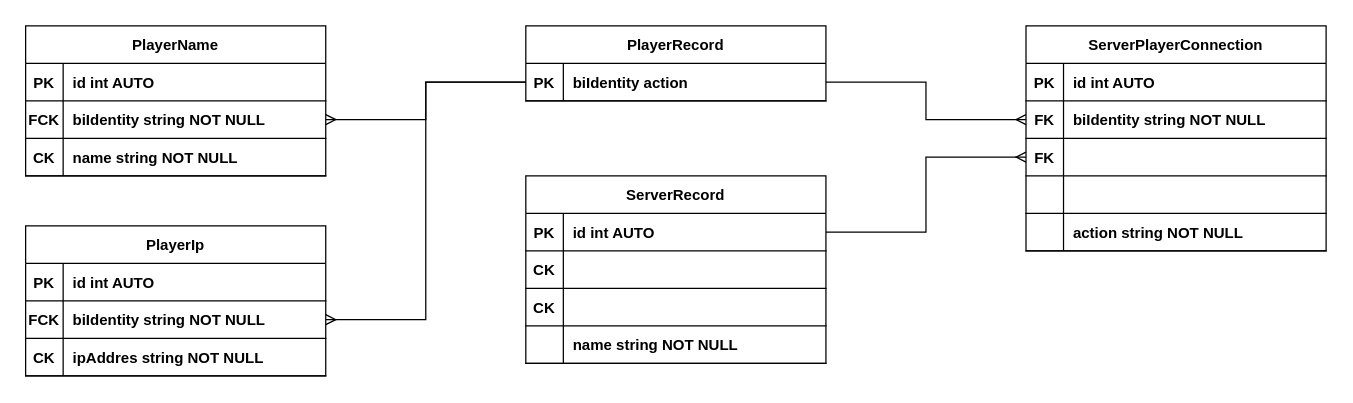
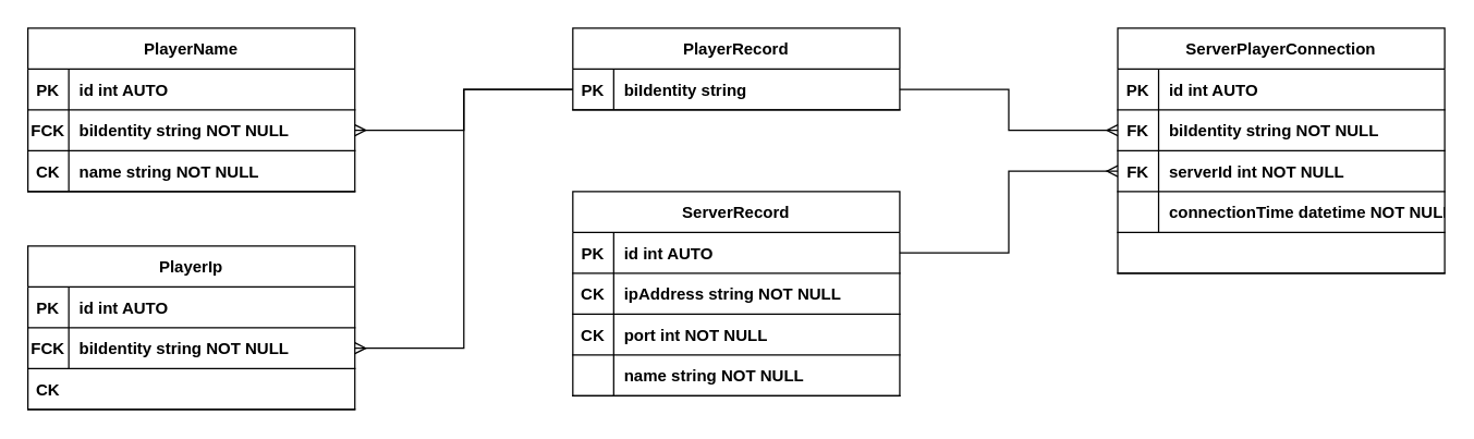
- <mxCell id="5" value="biIdentity action" style="shape=partialRectangle;overflow=hidden;connectable=0;fillColor=none;top=0;left=0;bottom=0;right=0;align=left;spacingLeft=6;fontStyle=1;" parent="3" vertex="1"><mxGeometry x="30" width="210" height="30" as="geometry"><mxRectangle width="210" height="30" as="alternateBounds" /></mxGeometry></mxCell>
+ <mxCell id="5" value="biIdentity string" style="shape=partialRectangle;overflow=hidden;connectable=0;fillColor=none;top=0;left=0;bottom=0;right=0;align=left;spacingLeft=6;fontStyle=1;" parent="3" vertex="1"><mxGeometry x="30" width="210" height="30" as="geometry"><mxRectangle width="210" height="30" as="alternateBounds" /></mxGeometry></mxCell>
+ <mxCell id="50" value="serverId int NOT NULL" style="shape=partialRectangle;overflow=hidden;connectable=0;fillColor=none;top=0;left=0;bottom=0;right=0;align=left;spacingLeft=6;fontStyle=1;" parent="48" vertex="1"><mxGeometry x="30" width="210" height="30" as="geometry"><mxRectangle width="210" height="30" as="alternateBounds" /></mxGeometry></mxCell>
+ <mxCell id="53" value="connectionTime datetime NOT NULL" style="shape=partialRectangle;overflow=hidden;connectable=0;fillColor=none;top=0;left=0;bottom=0;right=0;align=left;spacingLeft=6;fontStyle=1;" parent="51" vertex="1"><mxGeometry x="30" width="210" height="30" as="geometry"><mxRectangle width="210" height="30" as="alternateBounds" /></mxGeometry></mxCell>
- <mxCell id="56" value="action string NOT NULL" style="shape=partialRectangle;overflow=hidden;connectable=0;fillColor=none;top=0;left=0;bottom=0;right=0;align=left;spacingLeft=6;fontStyle=1;" parent="54" vertex="1"><mxGeometry x="30" width="210" height="30" as="geometry"><mxRectangle width="210" height="30" as="alternateBounds" /></mxGeometry></mxCell>
+ <mxCell id="34" value="ipAddress string NOT NULL" style="shape=partialRectangle;overflow=hidden;connectable=0;fillColor=none;top=0;left=0;bottom=0;right=0;align=left;spacingLeft=6;fontStyle=1;" parent="32" vertex="1"><mxGeometry x="30" width="210" height="30" as="geometry"><mxRectangle width="210" height="30" as="alternateBounds" /></mxGeometry></mxCell>
+ <mxCell id="37" value="port int NOT NULL" style="shape=partialRectangle;overflow=hidden;connectable=0;fillColor=none;top=0;left=0;bottom=0;right=0;align=left;spacingLeft=6;fontStyle=1;" parent="35" vertex="1"><mxGeometry x="30" width="210" height="30" as="geometry"><mxRectangle width="210" height="30" as="alternateBounds" /></mxGeometry></mxCell>
- <mxCell id="26" value="ipAddres string NOT NULL" style="shape=partialRectangle;overflow=hidden;connectable=0;fillColor=none;top=0;left=0;bottom=0;right=0;align=left;spacingLeft=6;fontStyle=1;" parent="24" vertex="1"><mxGeometry x="30" width="210" height="30" as="geometry"><mxRectangle width="210" height="30" as="alternateBounds" /></mxGeometry></mxCell>
